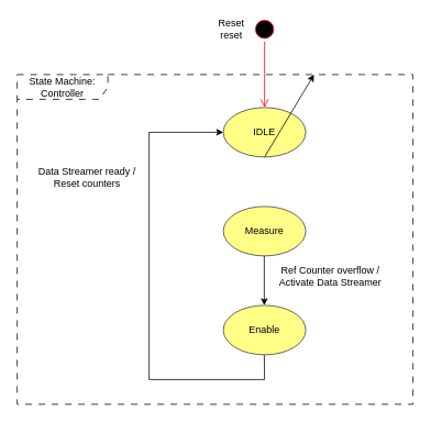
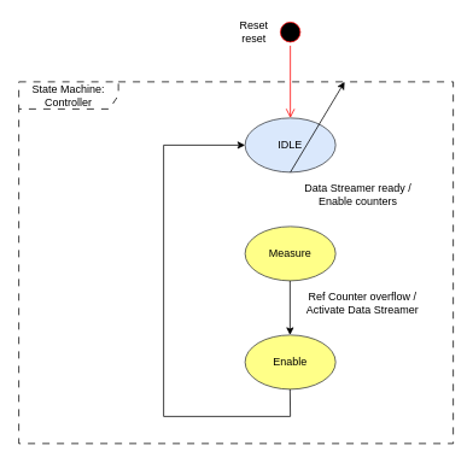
- <mxCell id="5" value="IDLE" style="ellipse;whiteSpace=wrap;html=1;fillColor=#ffff88;strokeColor=#36393d;" parent="1" vertex="1"><mxGeometry x="270" y="130" width="100" height="60" as="geometry" /></mxCell>
+ <mxCell id="5" value="IDLE" style="ellipse;whiteSpace=wrap;html=1;fillColor=#dae8fc;strokeColor=#36393d;" parent="1" vertex="1"><mxGeometry x="270" y="130" width="100" height="60" as="geometry" /></mxCell>
- <mxCell id="12" value="Data Streamer ready / Reset counters" style="text;html=1;align=center;verticalAlign=middle;whiteSpace=wrap;rounded=0;" parent="1" vertex="1"><mxGeometry x="30" y="200" width="150" height="30" as="geometry" /></mxCell>
+ <mxCell id="10" value="Data Streamer ready / Enable counters" style="text;html=1;align=center;verticalAlign=middle;whiteSpace=wrap;rounded=0;" parent="1" vertex="1"><mxGeometry x="320" y="200" width="150" height="30" as="geometry" /></mxCell>
